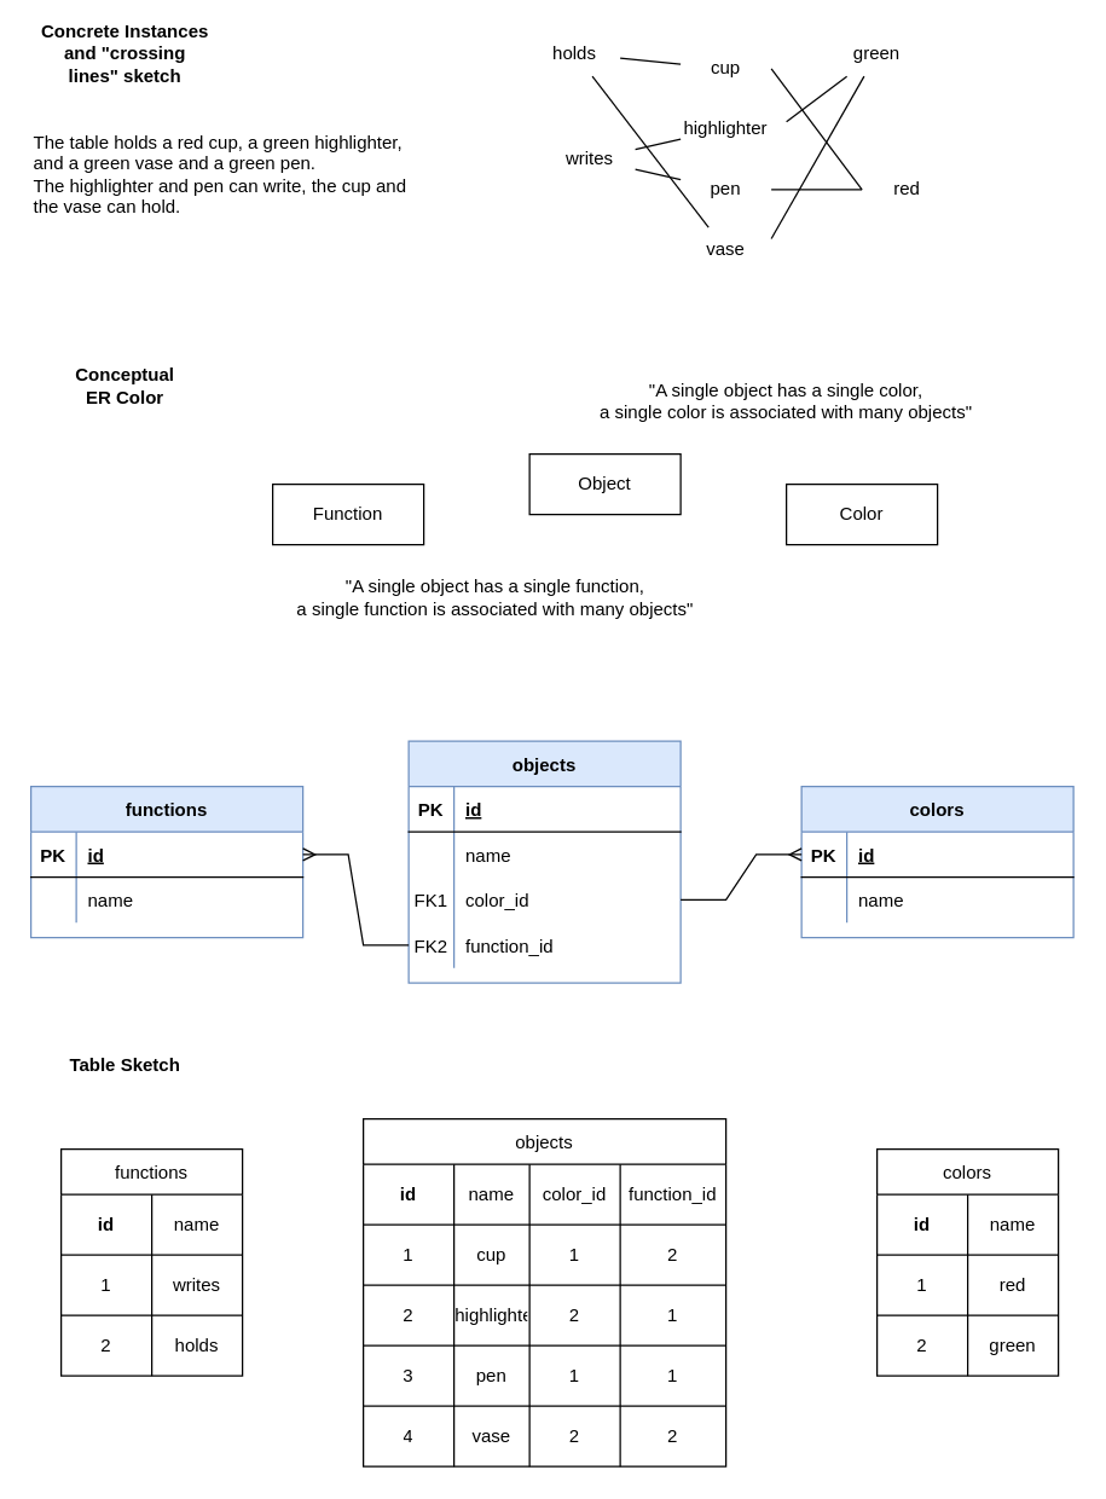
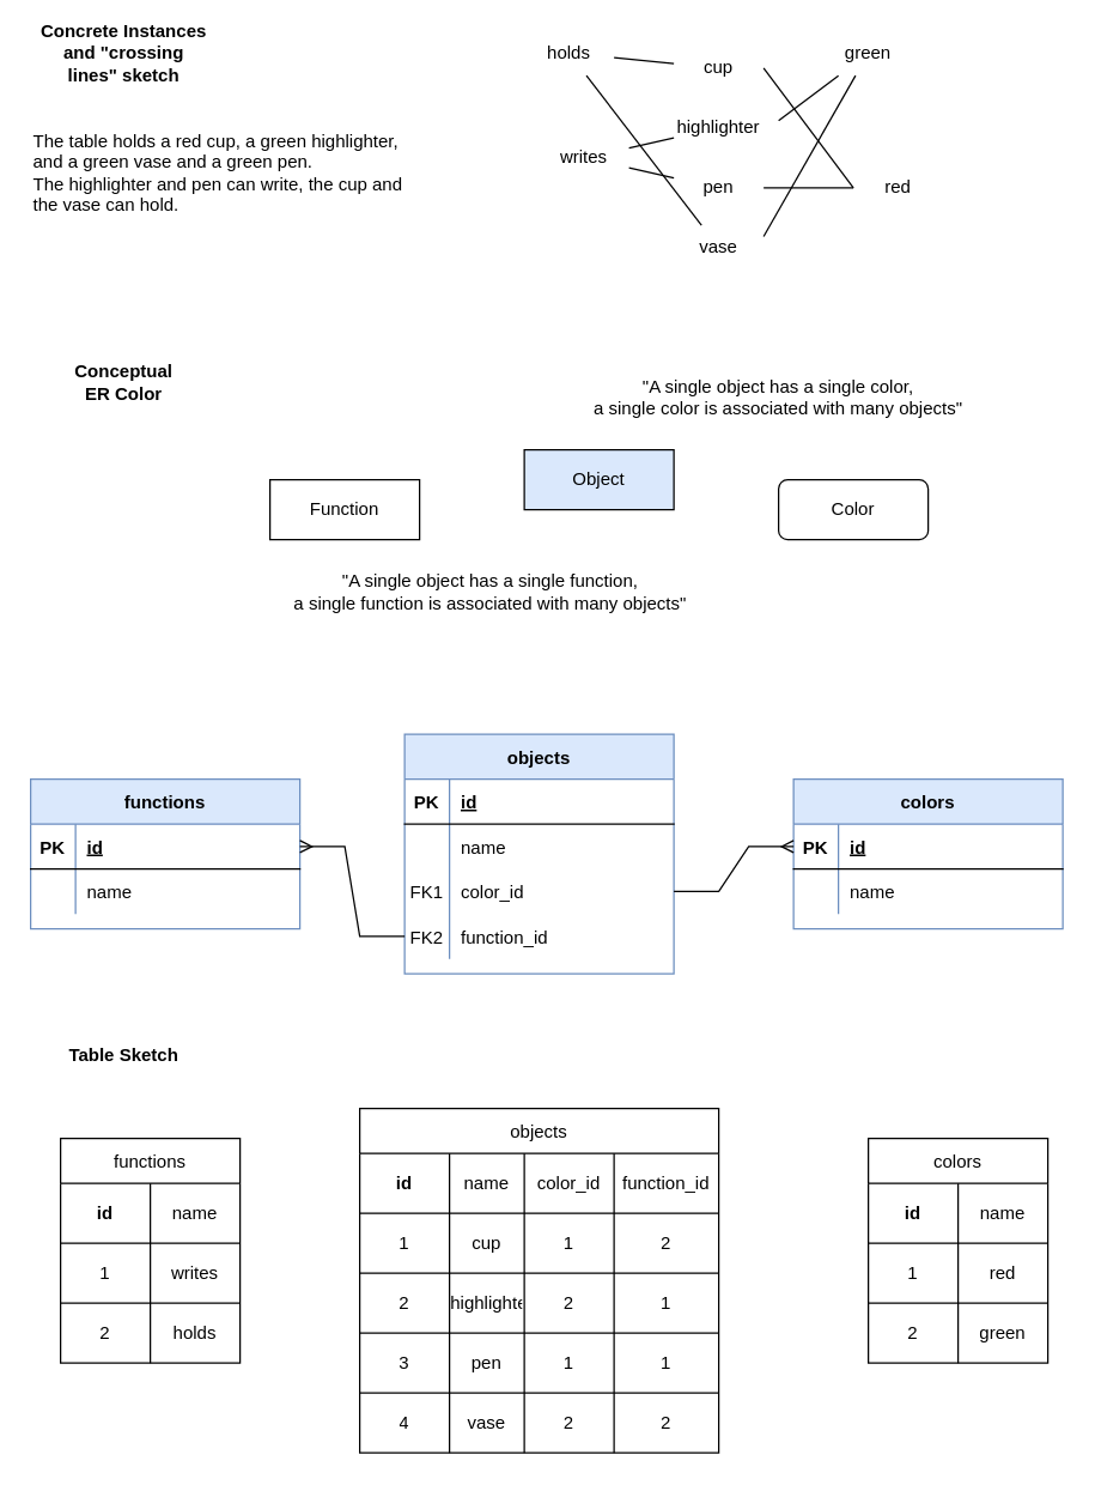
- <mxCell id="81" value="Object" style="whiteSpace=wrap;html=1;align=center;" vertex="1" parent="1"><mxGeometry x="350" y="300" width="100" height="40" as="geometry" /></mxCell>
+ <mxCell id="81" value="Object" style="whiteSpace=wrap;html=1;align=center;fillColor=#dae8fc;" vertex="1" parent="1"><mxGeometry x="350" y="300" width="100" height="40" as="geometry" /></mxCell>
- <mxCell id="82" value="Color" style="whiteSpace=wrap;html=1;align=center;" vertex="1" parent="1"><mxGeometry x="520" y="320" width="100" height="40" as="geometry" /></mxCell>
+ <mxCell id="82" value="Color" style="whiteSpace=wrap;html=1;align=center;rounded=1;" vertex="1" parent="1"><mxGeometry x="520" y="320" width="100" height="40" as="geometry" /></mxCell>
